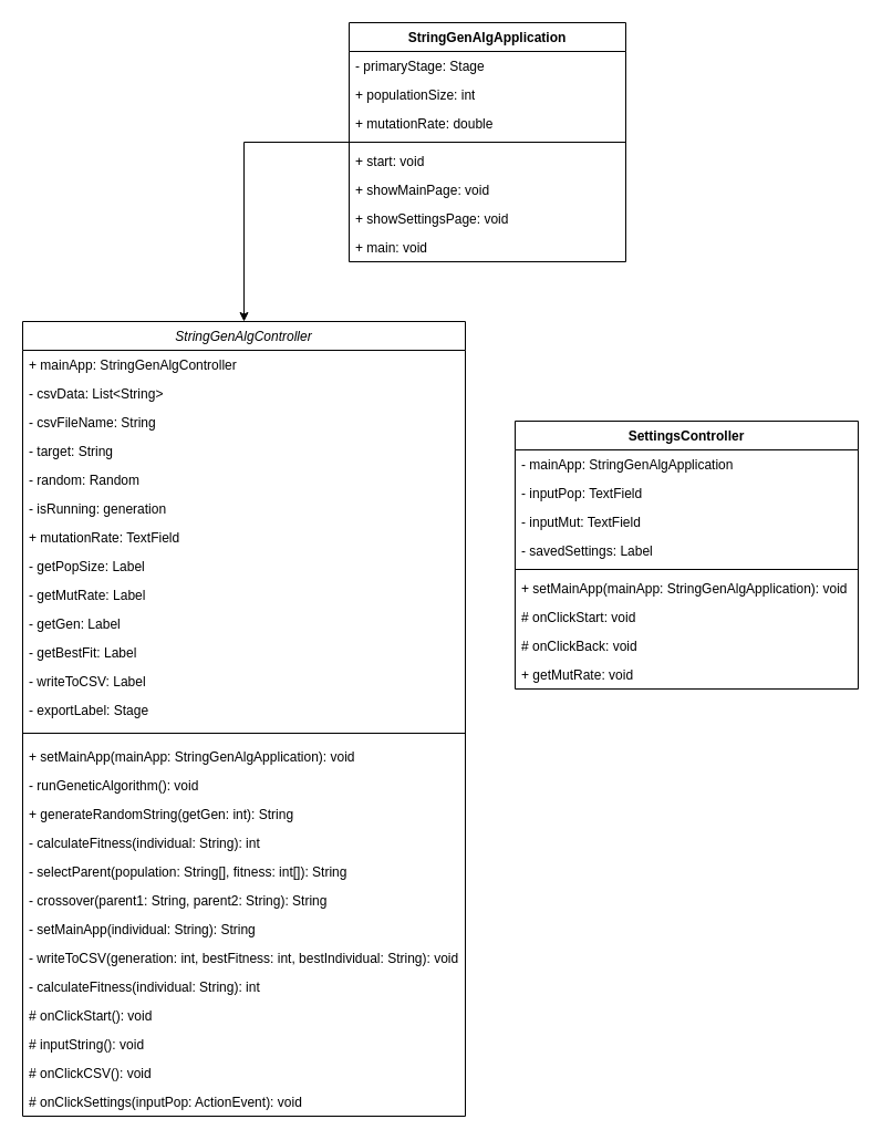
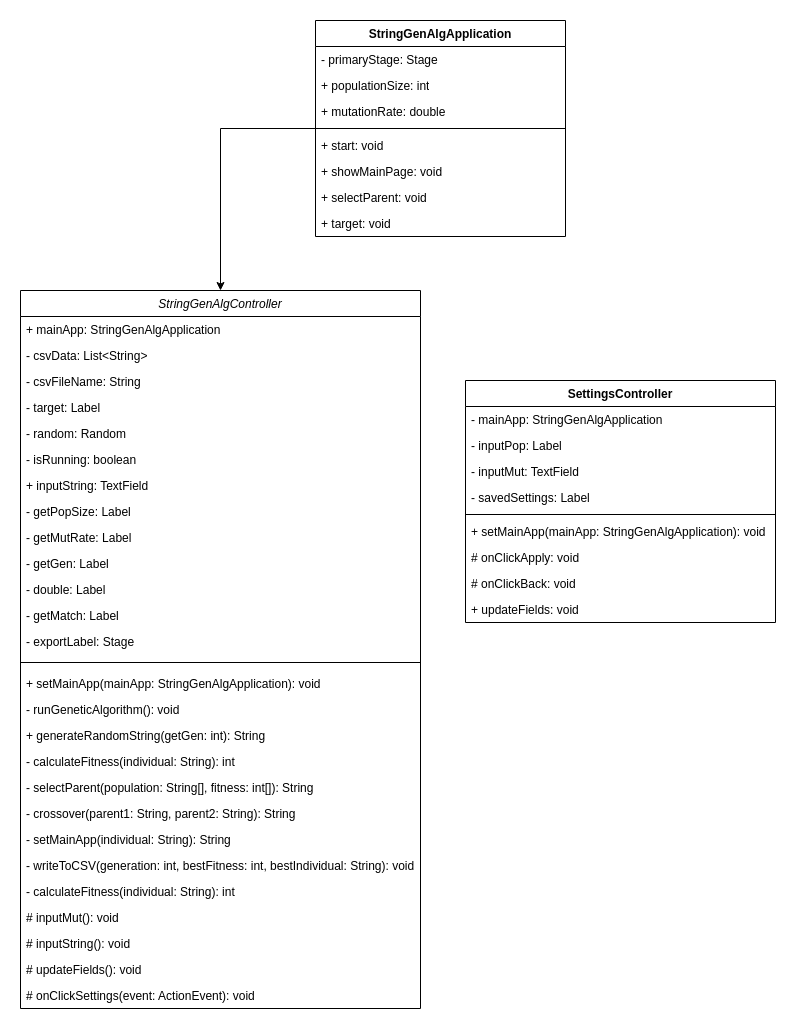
- <mxCell id="47" value="+ showSettingsPage: void" style="text;strokeColor=none;fillColor=none;align=left;verticalAlign=top;spacingLeft=4;spacingRight=4;overflow=hidden;rotatable=0;points=[[0,0.5],[1,0.5]];portConstraint=eastwest;whiteSpace=wrap;html=1;" vertex="1" parent="40"><mxGeometry y="164" width="250" height="26" as="geometry" /></mxCell>
+ <mxCell id="47" value="+ selectParent: void" style="text;strokeColor=none;fillColor=none;align=left;verticalAlign=top;spacingLeft=4;spacingRight=4;overflow=hidden;rotatable=0;points=[[0,0.5],[1,0.5]];portConstraint=eastwest;whiteSpace=wrap;html=1;" vertex="1" parent="40"><mxGeometry y="164" width="250" height="26" as="geometry" /></mxCell>
- <mxCell id="48" value="+ main: void" style="text;strokeColor=none;fillColor=none;align=left;verticalAlign=top;spacingLeft=4;spacingRight=4;overflow=hidden;rotatable=0;points=[[0,0.5],[1,0.5]];portConstraint=eastwest;whiteSpace=wrap;html=1;" vertex="1" parent="40"><mxGeometry y="190" width="250" height="26" as="geometry" /></mxCell>
+ <mxCell id="48" value="+ target: void" style="text;strokeColor=none;fillColor=none;align=left;verticalAlign=top;spacingLeft=4;spacingRight=4;overflow=hidden;rotatable=0;points=[[0,0.5],[1,0.5]];portConstraint=eastwest;whiteSpace=wrap;html=1;" vertex="1" parent="40"><mxGeometry y="190" width="250" height="26" as="geometry" /></mxCell>
- <mxCell id="3" value="+ mainApp: StringGenAlgController" style="text;align=left;verticalAlign=top;spacingLeft=4;spacingRight=4;overflow=hidden;rotatable=0;points=[[0,0.5],[1,0.5]];portConstraint=eastwest;" parent="2" vertex="1"><mxGeometry y="26" width="400" height="26" as="geometry" /></mxCell>
+ <mxCell id="3" value="+ mainApp: StringGenAlgApplication" style="text;align=left;verticalAlign=top;spacingLeft=4;spacingRight=4;overflow=hidden;rotatable=0;points=[[0,0.5],[1,0.5]];portConstraint=eastwest;" parent="2" vertex="1"><mxGeometry y="26" width="400" height="26" as="geometry" /></mxCell>
- <mxCell id="6" value="- target: String" style="text;align=left;verticalAlign=top;spacingLeft=4;spacingRight=4;overflow=hidden;rotatable=0;points=[[0,0.5],[1,0.5]];portConstraint=eastwest;rounded=0;shadow=0;html=0;" vertex="1" parent="2"><mxGeometry y="104" width="400" height="26" as="geometry" /></mxCell>
+ <mxCell id="6" value="- target: Label" style="text;align=left;verticalAlign=top;spacingLeft=4;spacingRight=4;overflow=hidden;rotatable=0;points=[[0,0.5],[1,0.5]];portConstraint=eastwest;rounded=0;shadow=0;html=0;" vertex="1" parent="2"><mxGeometry y="104" width="400" height="26" as="geometry" /></mxCell>
- <mxCell id="32" value="- inputPop: TextField" style="text;strokeColor=none;fillColor=none;align=left;verticalAlign=top;spacingLeft=4;spacingRight=4;overflow=hidden;rotatable=0;points=[[0,0.5],[1,0.5]];portConstraint=eastwest;whiteSpace=wrap;html=1;" vertex="1" parent="30"><mxGeometry y="52" width="310" height="26" as="geometry" /></mxCell>
+ <mxCell id="32" value="- inputPop: Label" style="text;strokeColor=none;fillColor=none;align=left;verticalAlign=top;spacingLeft=4;spacingRight=4;overflow=hidden;rotatable=0;points=[[0,0.5],[1,0.5]];portConstraint=eastwest;whiteSpace=wrap;html=1;" vertex="1" parent="30"><mxGeometry y="52" width="310" height="26" as="geometry" /></mxCell>
- <mxCell id="8" value="- isRunning: generation" style="text;align=left;verticalAlign=top;spacingLeft=4;spacingRight=4;overflow=hidden;rotatable=0;points=[[0,0.5],[1,0.5]];portConstraint=eastwest;rounded=0;shadow=0;html=0;" vertex="1" parent="2"><mxGeometry y="156" width="400" height="26" as="geometry" /></mxCell>
+ <mxCell id="8" value="- isRunning: boolean" style="text;align=left;verticalAlign=top;spacingLeft=4;spacingRight=4;overflow=hidden;rotatable=0;points=[[0,0.5],[1,0.5]];portConstraint=eastwest;rounded=0;shadow=0;html=0;" vertex="1" parent="2"><mxGeometry y="156" width="400" height="26" as="geometry" /></mxCell>
- <mxCell id="9" value="+ mutationRate: TextField" style="text;align=left;verticalAlign=top;spacingLeft=4;spacingRight=4;overflow=hidden;rotatable=0;points=[[0,0.5],[1,0.5]];portConstraint=eastwest;rounded=0;shadow=0;html=0;" vertex="1" parent="2"><mxGeometry y="182" width="400" height="26" as="geometry" /></mxCell>
+ <mxCell id="9" value="+ inputString: TextField" style="text;align=left;verticalAlign=top;spacingLeft=4;spacingRight=4;overflow=hidden;rotatable=0;points=[[0,0.5],[1,0.5]];portConstraint=eastwest;rounded=0;shadow=0;html=0;" vertex="1" parent="2"><mxGeometry y="182" width="400" height="26" as="geometry" /></mxCell>
- <mxCell id="37" value="&lt;span style=&quot;text-wrap-mode: nowrap;&quot;&gt;# onClickStart: void&lt;/span&gt;" style="text;strokeColor=none;fillColor=none;align=left;verticalAlign=top;spacingLeft=4;spacingRight=4;overflow=hidden;rotatable=0;points=[[0,0.5],[1,0.5]];portConstraint=eastwest;whiteSpace=wrap;html=1;" vertex="1" parent="30"><mxGeometry y="164" width="310" height="26" as="geometry" /></mxCell>
+ <mxCell id="37" value="&lt;span style=&quot;text-wrap-mode: nowrap;&quot;&gt;# onClickApply: void&lt;/span&gt;" style="text;strokeColor=none;fillColor=none;align=left;verticalAlign=top;spacingLeft=4;spacingRight=4;overflow=hidden;rotatable=0;points=[[0,0.5],[1,0.5]];portConstraint=eastwest;whiteSpace=wrap;html=1;" vertex="1" parent="30"><mxGeometry y="164" width="310" height="26" as="geometry" /></mxCell>
- <mxCell id="13" value="- getBestFit: Label" style="text;align=left;verticalAlign=top;spacingLeft=4;spacingRight=4;overflow=hidden;rotatable=0;points=[[0,0.5],[1,0.5]];portConstraint=eastwest;rounded=0;shadow=0;html=0;" vertex="1" parent="2"><mxGeometry y="286" width="400" height="26" as="geometry" /></mxCell>
+ <mxCell id="13" value="- double: Label" style="text;align=left;verticalAlign=top;spacingLeft=4;spacingRight=4;overflow=hidden;rotatable=0;points=[[0,0.5],[1,0.5]];portConstraint=eastwest;rounded=0;shadow=0;html=0;" vertex="1" parent="2"><mxGeometry y="286" width="400" height="26" as="geometry" /></mxCell>
- <mxCell id="39" value="&lt;span style=&quot;text-wrap-mode: nowrap;&quot;&gt;+ getMutRate: void&lt;/span&gt;" style="text;strokeColor=none;fillColor=none;align=left;verticalAlign=top;spacingLeft=4;spacingRight=4;overflow=hidden;rotatable=0;points=[[0,0.5],[1,0.5]];portConstraint=eastwest;whiteSpace=wrap;html=1;" vertex="1" parent="30"><mxGeometry y="216" width="310" height="26" as="geometry" /></mxCell>
+ <mxCell id="39" value="&lt;span style=&quot;text-wrap-mode: nowrap;&quot;&gt;+ updateFields: void&lt;/span&gt;" style="text;strokeColor=none;fillColor=none;align=left;verticalAlign=top;spacingLeft=4;spacingRight=4;overflow=hidden;rotatable=0;points=[[0,0.5],[1,0.5]];portConstraint=eastwest;whiteSpace=wrap;html=1;" vertex="1" parent="30"><mxGeometry y="216" width="310" height="26" as="geometry" /></mxCell>
- <mxCell id="14" value="- writeToCSV: Label" style="text;align=left;verticalAlign=top;spacingLeft=4;spacingRight=4;overflow=hidden;rotatable=0;points=[[0,0.5],[1,0.5]];portConstraint=eastwest;rounded=0;shadow=0;html=0;" vertex="1" parent="2"><mxGeometry y="312" width="400" height="26" as="geometry" /></mxCell>
+ <mxCell id="14" value="- getMatch: Label" style="text;align=left;verticalAlign=top;spacingLeft=4;spacingRight=4;overflow=hidden;rotatable=0;points=[[0,0.5],[1,0.5]];portConstraint=eastwest;rounded=0;shadow=0;html=0;" vertex="1" parent="2"><mxGeometry y="312" width="400" height="26" as="geometry" /></mxCell>
- <mxCell id="26" value="# onClickStart(): void" style="text;align=left;verticalAlign=top;spacingLeft=4;spacingRight=4;overflow=hidden;rotatable=0;points=[[0,0.5],[1,0.5]];portConstraint=eastwest;" vertex="1" parent="2"><mxGeometry y="614" width="400" height="26" as="geometry" /></mxCell>
+ <mxCell id="26" value="# inputMut(): void" style="text;align=left;verticalAlign=top;spacingLeft=4;spacingRight=4;overflow=hidden;rotatable=0;points=[[0,0.5],[1,0.5]];portConstraint=eastwest;" vertex="1" parent="2"><mxGeometry y="614" width="400" height="26" as="geometry" /></mxCell>
- <mxCell id="28" value="# onClickCSV(): void" style="text;align=left;verticalAlign=top;spacingLeft=4;spacingRight=4;overflow=hidden;rotatable=0;points=[[0,0.5],[1,0.5]];portConstraint=eastwest;" vertex="1" parent="2"><mxGeometry y="666" width="400" height="26" as="geometry" /></mxCell>
+ <mxCell id="28" value="# updateFields(): void" style="text;align=left;verticalAlign=top;spacingLeft=4;spacingRight=4;overflow=hidden;rotatable=0;points=[[0,0.5],[1,0.5]];portConstraint=eastwest;" vertex="1" parent="2"><mxGeometry y="666" width="400" height="26" as="geometry" /></mxCell>
- <mxCell id="29" value="# onClickSettings(inputPop: ActionEvent): void" style="text;align=left;verticalAlign=top;spacingLeft=4;spacingRight=4;overflow=hidden;rotatable=0;points=[[0,0.5],[1,0.5]];portConstraint=eastwest;" vertex="1" parent="2"><mxGeometry y="692" width="400" height="26" as="geometry" /></mxCell>
+ <mxCell id="29" value="# onClickSettings(event: ActionEvent): void" style="text;align=left;verticalAlign=top;spacingLeft=4;spacingRight=4;overflow=hidden;rotatable=0;points=[[0,0.5],[1,0.5]];portConstraint=eastwest;" vertex="1" parent="2"><mxGeometry y="692" width="400" height="26" as="geometry" /></mxCell>
